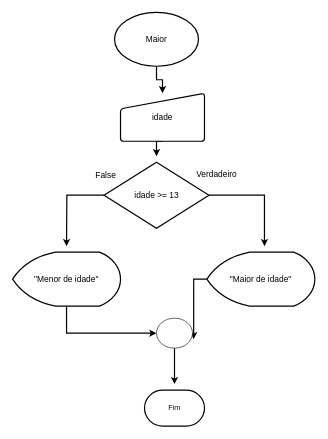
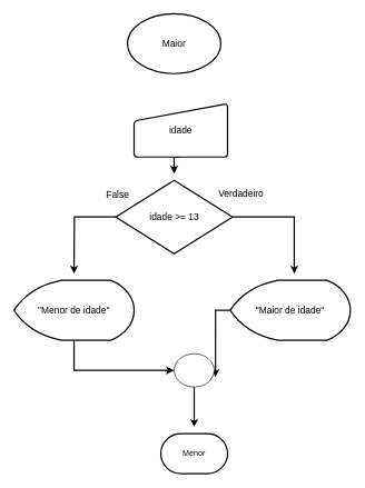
- <mxCell id="2" style="edgeStyle=orthogonalEdgeStyle;rounded=0;orthogonalLoop=1;jettySize=auto;html=1;entryX=0.5;entryY=0;entryDx=0;entryDy=0;strokeWidth=2;" parent="1" source="3" target="5" edge="1"><mxGeometry relative="1" as="geometry" /></mxCell>
- <mxCell id="17" value="Fim" style="strokeWidth=2;html=1;shape=mxgraph.flowchart.terminator;whiteSpace=wrap;" parent="1" vertex="1"><mxGeometry x="240" y="650" width="100" height="60" as="geometry" /></mxCell>
+ <mxCell id="17" value="Menor" style="strokeWidth=2;html=1;shape=mxgraph.flowchart.terminator;whiteSpace=wrap;" parent="1" vertex="1"><mxGeometry x="240" y="650" width="100" height="60" as="geometry" /></mxCell>
